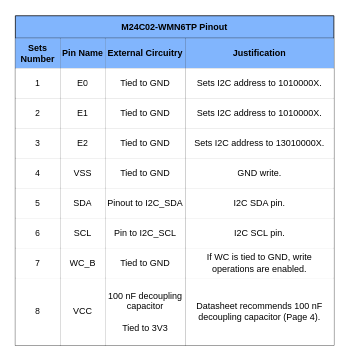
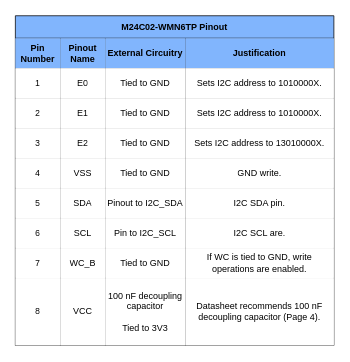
- <mxCell id="4" value="Sets Number" style="shape=partialRectangle;html=1;whiteSpace=wrap;connectable=0;overflow=hidden;top=0;left=0;bottom=0;right=0;pointerEvents=1;strokeColor=#6C8EBF;fillColor=#81B5FD;fontStyle=1" vertex="1" parent="3"><mxGeometry width="60" height="40" as="geometry"><mxRectangle width="60" height="40" as="alternateBounds" /></mxGeometry></mxCell>
+ <mxCell id="4" value="Pin Number" style="shape=partialRectangle;html=1;whiteSpace=wrap;connectable=0;overflow=hidden;top=0;left=0;bottom=0;right=0;pointerEvents=1;strokeColor=#6C8EBF;fillColor=#81B5FD;fontStyle=1" vertex="1" parent="3"><mxGeometry width="60" height="40" as="geometry"><mxRectangle width="60" height="40" as="alternateBounds" /></mxGeometry></mxCell>
- <mxCell id="5" value="Pin Name" style="shape=partialRectangle;html=1;whiteSpace=wrap;connectable=0;overflow=hidden;top=0;left=0;bottom=0;right=0;pointerEvents=1;fillColor=#81B5FD;strokeColor=#6C8EBF;fontStyle=1" vertex="1" parent="3"><mxGeometry x="60" width="60" height="40" as="geometry"><mxRectangle width="60" height="40" as="alternateBounds" /></mxGeometry></mxCell>
+ <mxCell id="5" value="Pinout Name" style="shape=partialRectangle;html=1;whiteSpace=wrap;connectable=0;overflow=hidden;top=0;left=0;bottom=0;right=0;pointerEvents=1;fillColor=#81B5FD;strokeColor=#6C8EBF;fontStyle=1" vertex="1" parent="3"><mxGeometry x="60" width="60" height="40" as="geometry"><mxRectangle width="60" height="40" as="alternateBounds" /></mxGeometry></mxCell>
- <mxCell id="37" value="I2C SCL pin." style="shape=partialRectangle;html=1;whiteSpace=wrap;connectable=0;overflow=hidden;top=0;left=0;bottom=0;right=0;pointerEvents=1;" vertex="1" parent="33"><mxGeometry x="227" width="198" height="40" as="geometry"><mxRectangle width="198" height="40" as="alternateBounds" /></mxGeometry></mxCell>
+ <mxCell id="37" value="I2C SCL are." style="shape=partialRectangle;html=1;whiteSpace=wrap;connectable=0;overflow=hidden;top=0;left=0;bottom=0;right=0;pointerEvents=1;" vertex="1" parent="33"><mxGeometry x="227" width="198" height="40" as="geometry"><mxRectangle width="198" height="40" as="alternateBounds" /></mxGeometry></mxCell>
